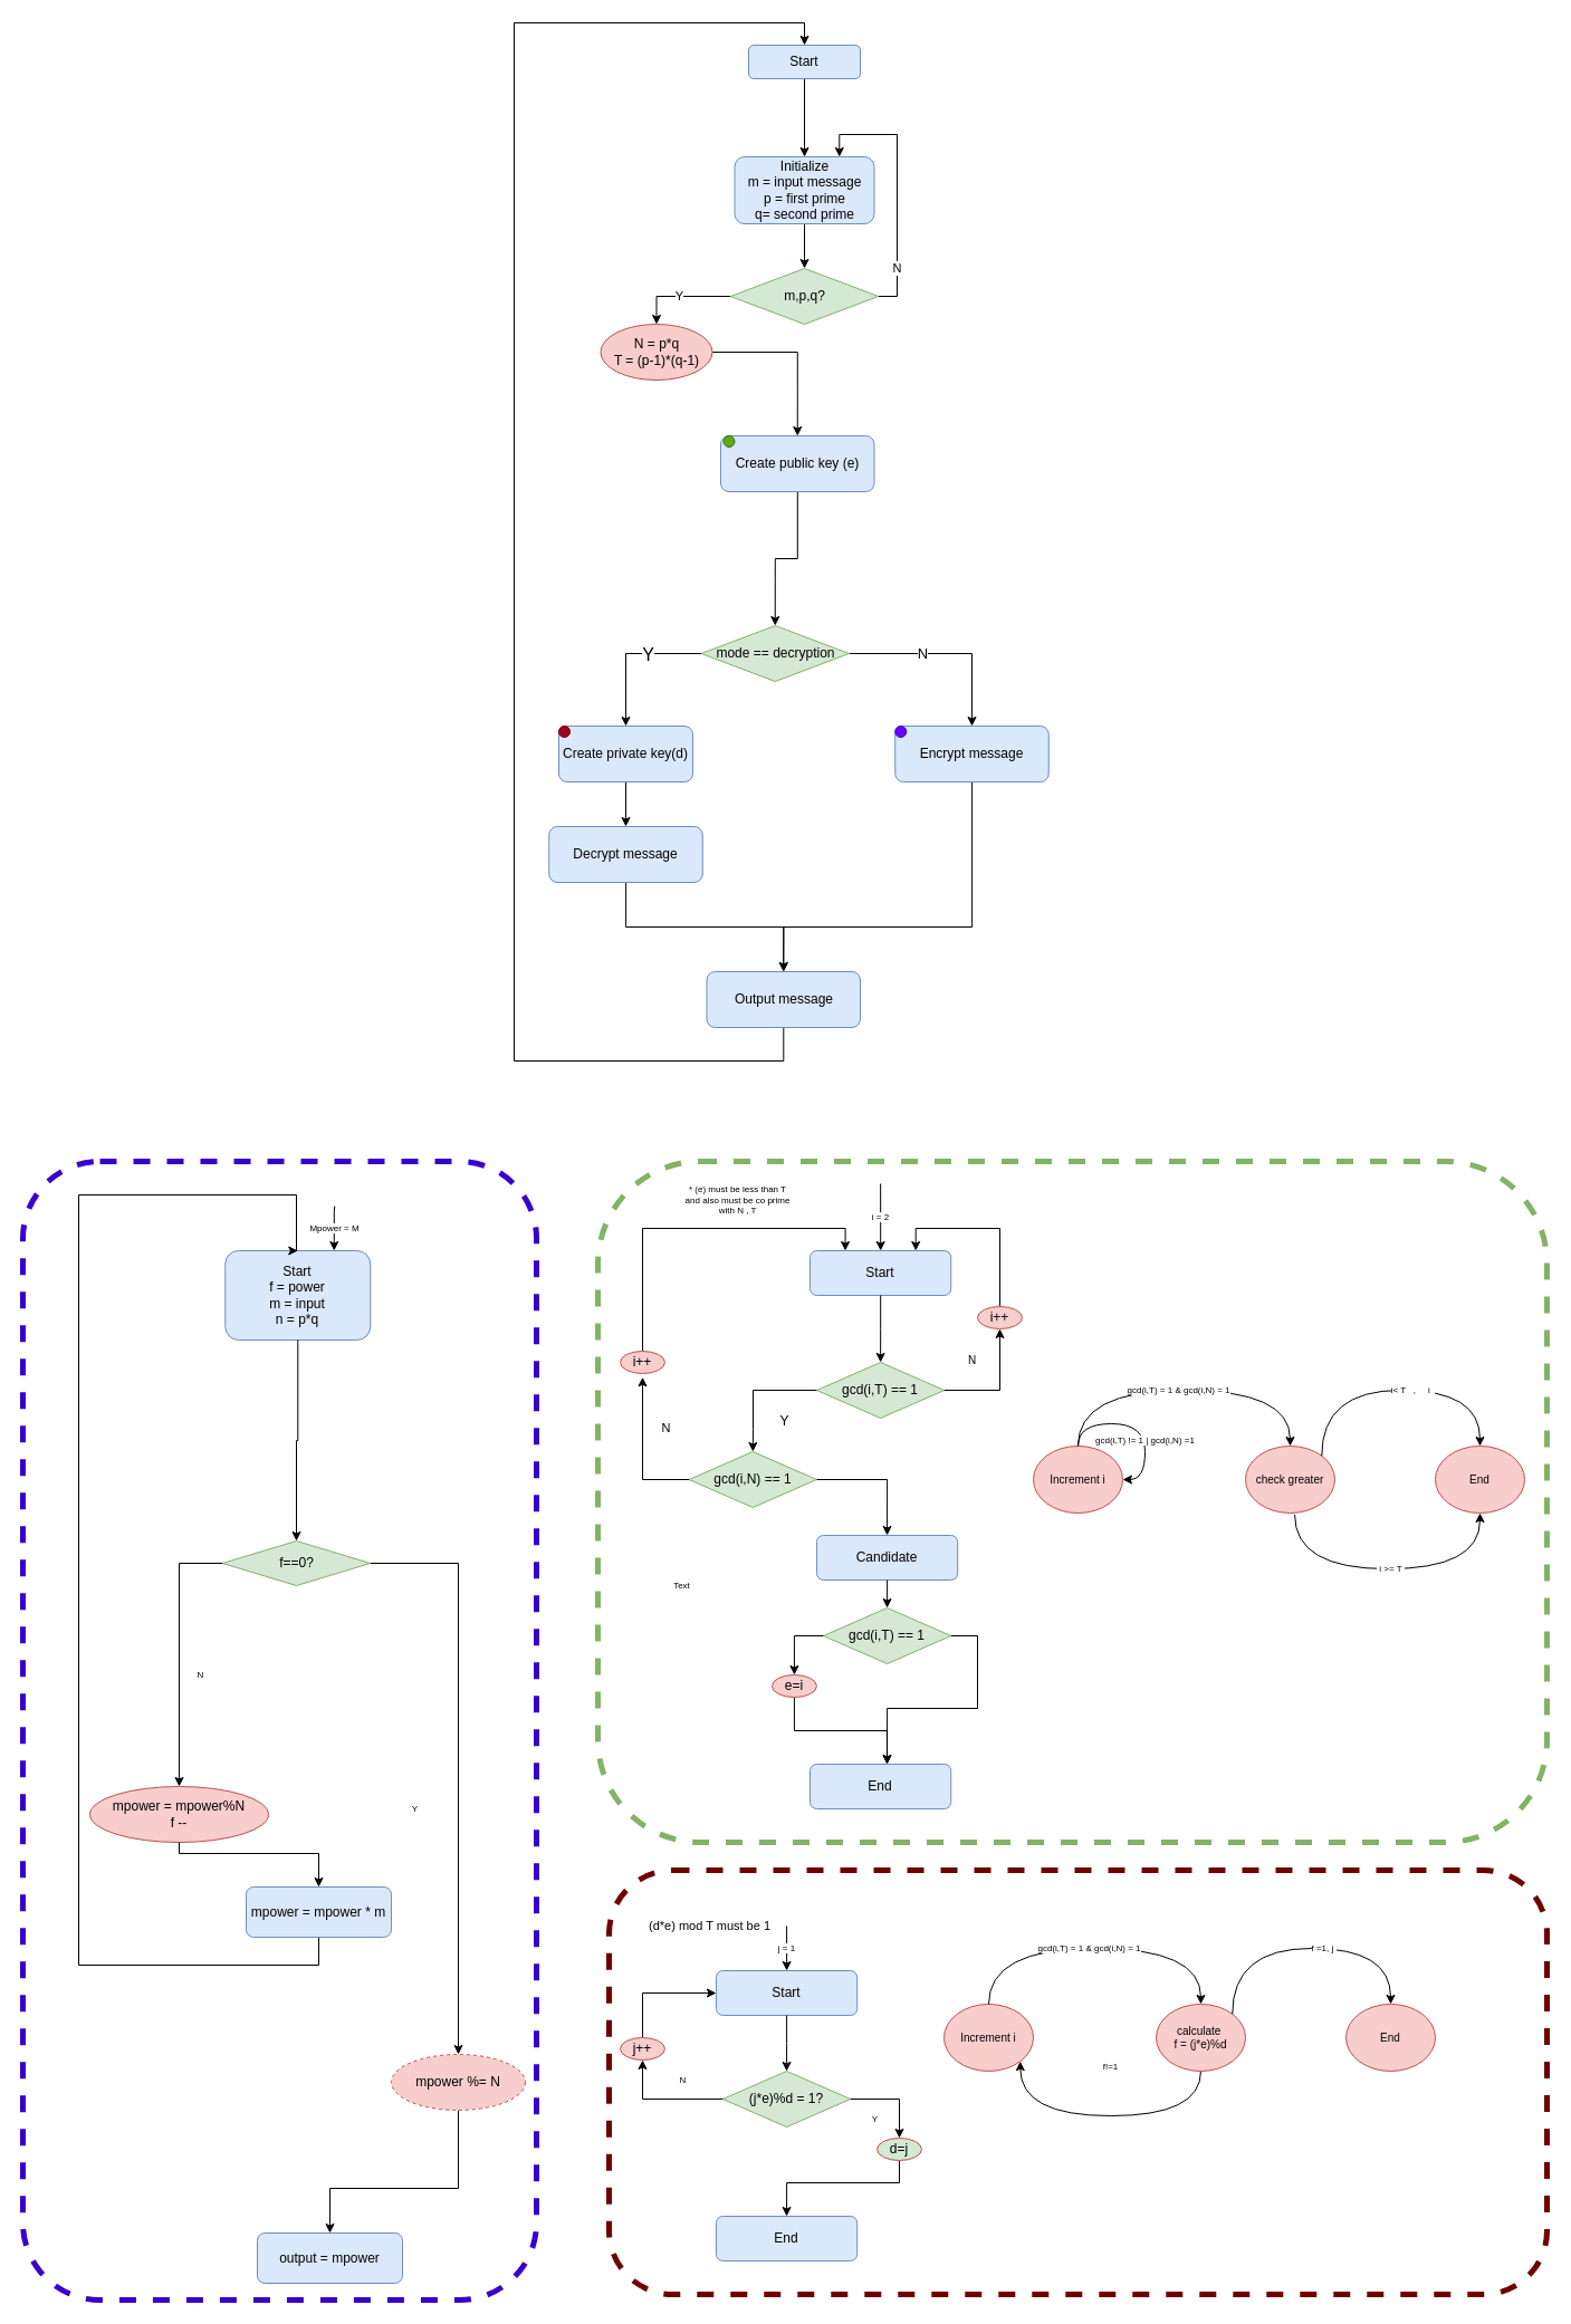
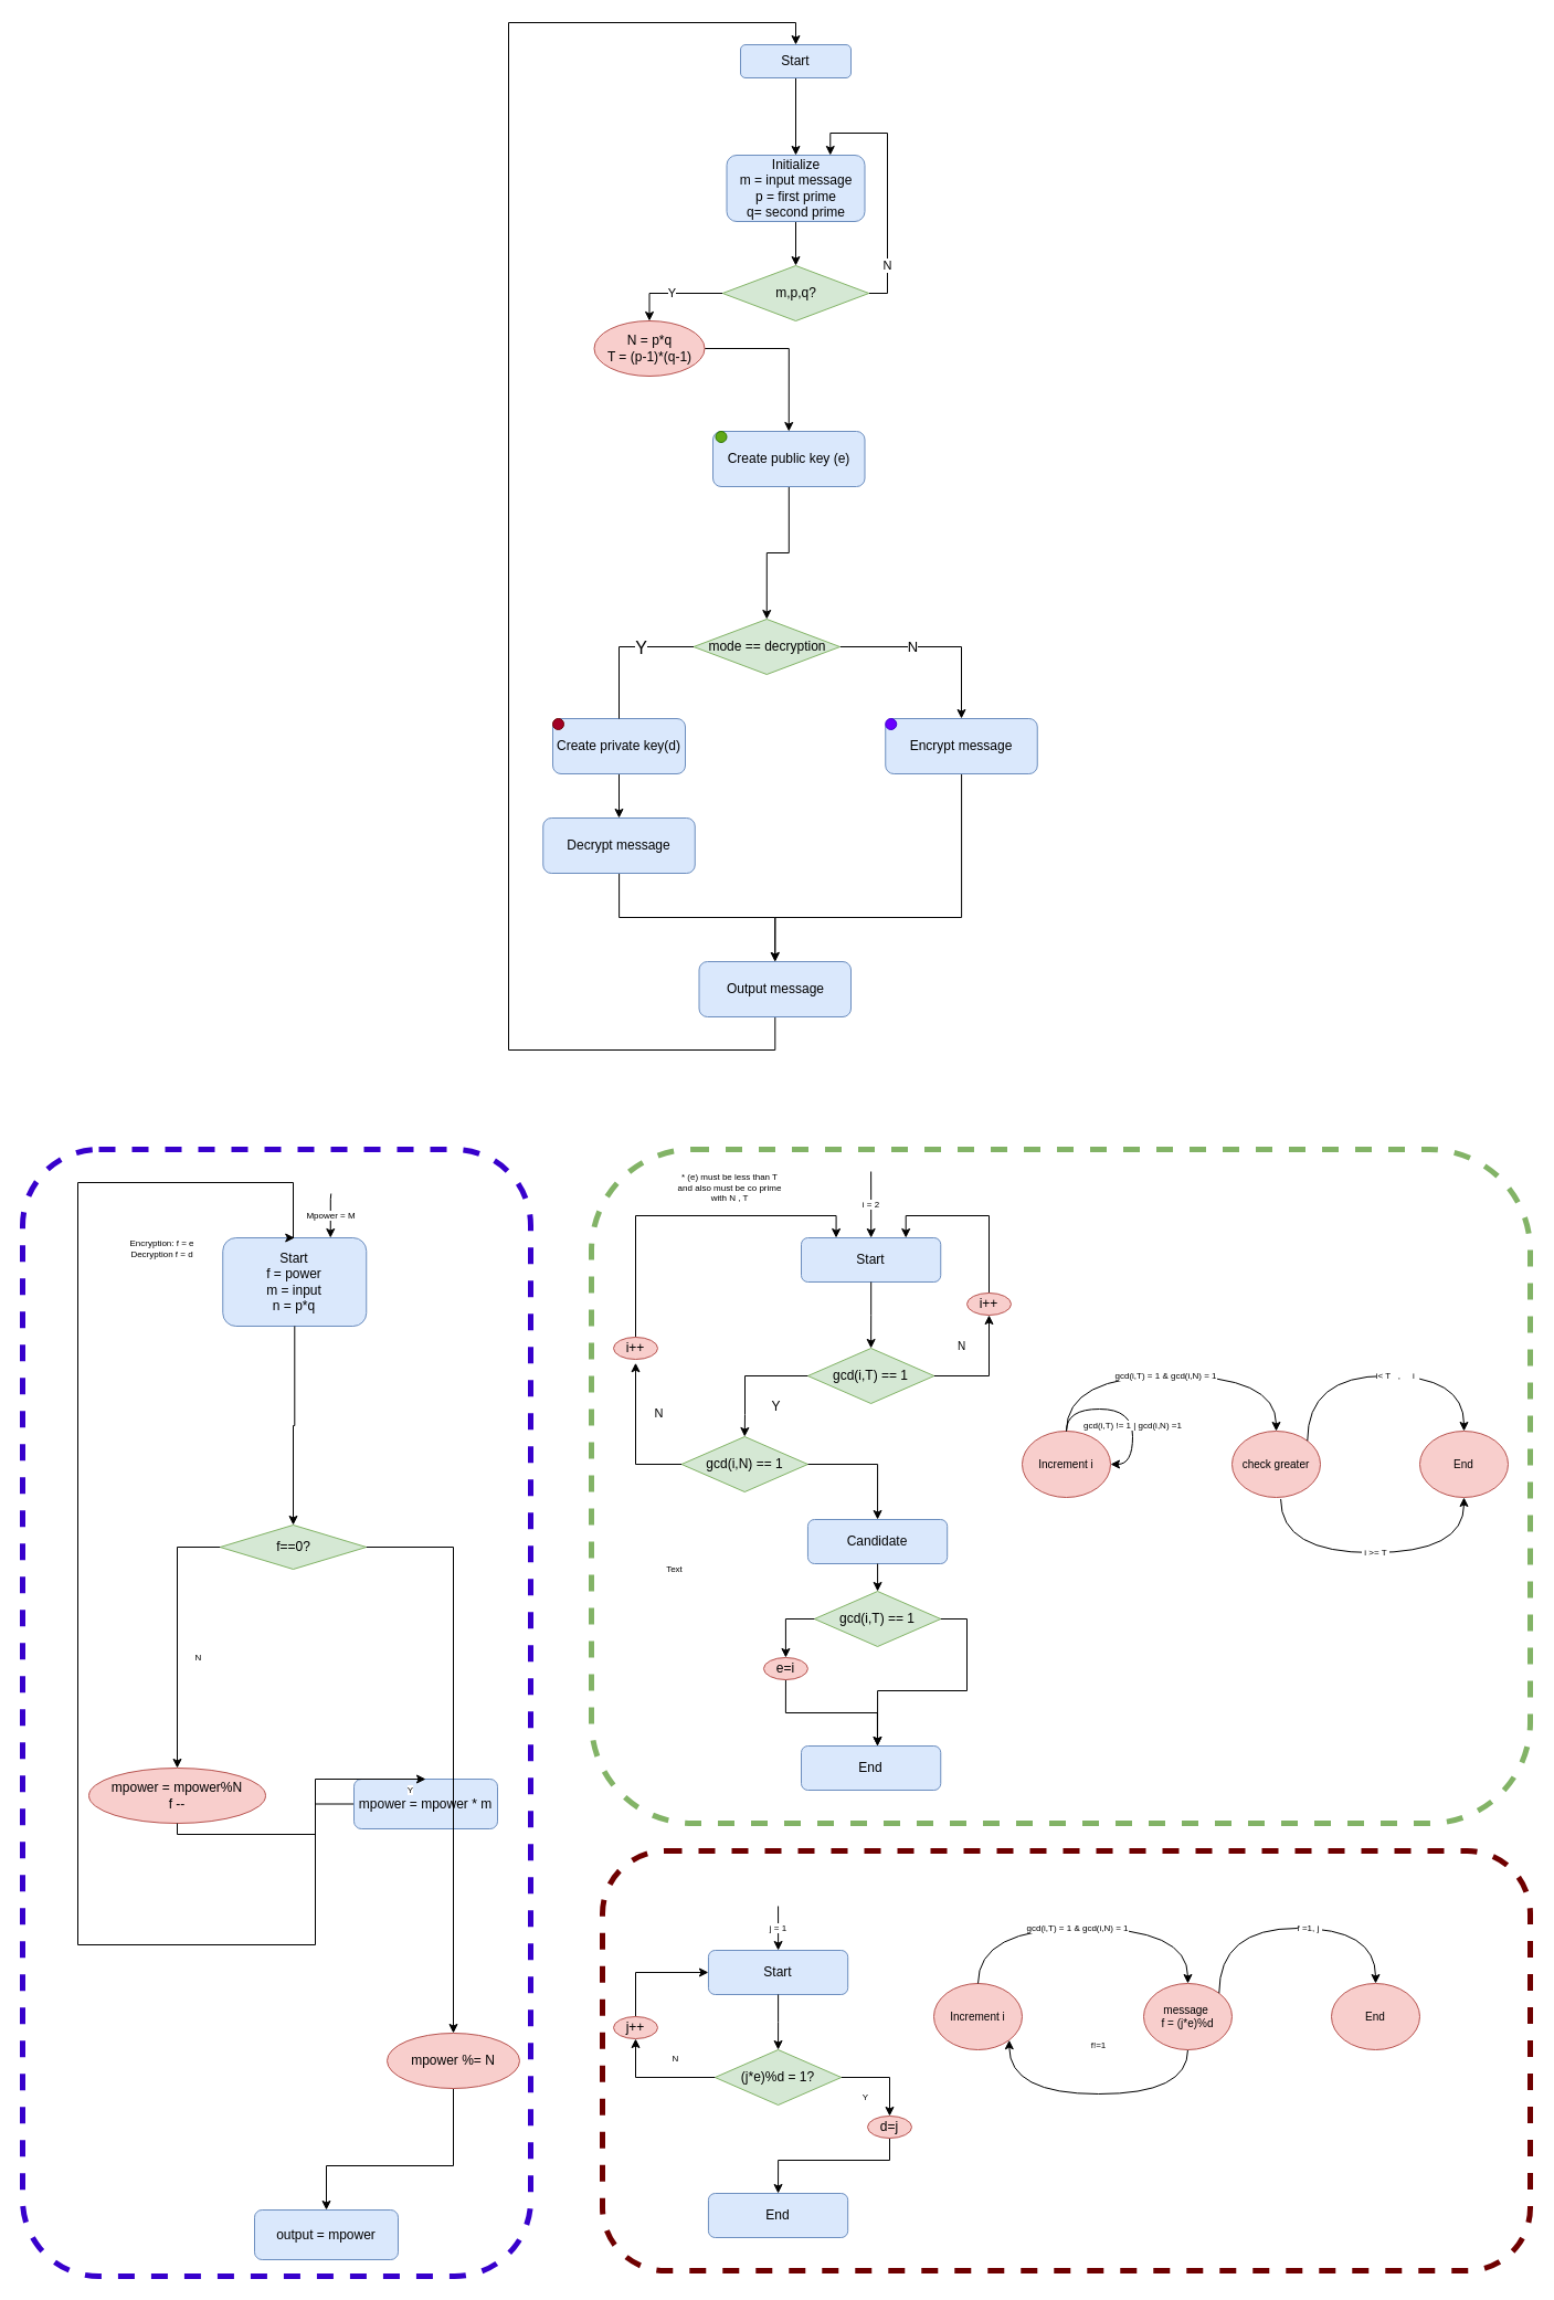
- <mxCell id="4" style="edgeStyle=orthogonalEdgeStyle;rounded=0;orthogonalLoop=1;jettySize=auto;html=1;" parent="1" source="7" target="3" edge="1"><mxGeometry relative="1" as="geometry"><mxPoint x="560" y="650" as="targetPoint" /></mxGeometry></mxCell>
+ <mxCell id="4" style="edgeStyle=orthogonalEdgeStyle;rounded=0;orthogonalLoop=1;jettySize=auto;html=1;endArrow=none;" parent="1" source="7" target="3" edge="1"><mxGeometry relative="1" as="geometry"><mxPoint x="560" y="650" as="targetPoint" /></mxGeometry></mxCell>
+ <mxCell id="87" value="Encryption: f = e&lt;br&gt;Decryption f = d" style="text;html=1;align=center;verticalAlign=middle;resizable=0;points=[];autosize=1;fontSize=8;" parent="1" vertex="1"><mxGeometry x="111.25" y="1120" width="70" height="20" as="geometry" /></mxCell>
- <mxCell id="89" value="mpower = mpower * m" style="rounded=1;whiteSpace=wrap;html=1;fillColor=#dae8fc;strokeColor=#6c8ebf;" parent="1" vertex="1"><mxGeometry x="220" y="1690" width="130" height="45" as="geometry" /></mxCell>
+ <mxCell id="89" value="mpower = mpower * m" style="rounded=1;whiteSpace=wrap;html=1;fillColor=#dae8fc;strokeColor=#6c8ebf;" parent="1" vertex="1"><mxGeometry x="320" y="1610" width="130" height="45" as="geometry" /></mxCell>
- <mxCell id="61" value="&lt;font style=&quot;font-size: 11px&quot;&gt;(d*e) mod T must be 1&lt;/font&gt;" style="text;html=1;align=center;verticalAlign=middle;resizable=0;points=[];autosize=1;fontSize=8;" parent="59" vertex="1"><mxGeometry x="30" y="40" width="120" height="20" as="geometry" /></mxCell>
- <mxCell id="75" value="&lt;font size=&quot;1&quot;&gt;calculate&amp;nbsp;&lt;br&gt;f = (j*e)%d&lt;br&gt;&lt;/font&gt;" style="ellipse;whiteSpace=wrap;html=1;strokeColor=#b85450;strokeWidth=1;fontSize=8;fillColor=#f8cecc;" parent="59" vertex="1"><mxGeometry x="490" y="120" width="80" height="60" as="geometry" /></mxCell>
+ <mxCell id="75" value="&lt;font size=&quot;1&quot;&gt;message&amp;nbsp;&lt;br&gt;f = (j*e)%d&lt;br&gt;&lt;/font&gt;" style="ellipse;whiteSpace=wrap;html=1;strokeColor=#b85450;strokeWidth=1;fontSize=8;fillColor=#f8cecc;" parent="59" vertex="1"><mxGeometry x="490" y="120" width="80" height="60" as="geometry" /></mxCell>
- <mxCell id="93" value="mpower %= N" style="ellipse;whiteSpace=wrap;html=1;fillColor=#f8cecc;strokeColor=#b85450;dashed=1;" parent="1" vertex="1"><mxGeometry x="350" y="1840" width="120" height="50" as="geometry" /></mxCell>
+ <mxCell id="93" value="mpower %= N" style="ellipse;whiteSpace=wrap;html=1;fillColor=#f8cecc;strokeColor=#b85450;" parent="1" vertex="1"><mxGeometry x="350" y="1840" width="120" height="50" as="geometry" /></mxCell>
- <mxCell id="71" value="d=j" style="ellipse;whiteSpace=wrap;html=1;fillColor=#d5e8d4;strokeColor=#b85450;" parent="59" vertex="1"><mxGeometry x="240" y="240" width="40" height="20" as="geometry" /></mxCell>
+ <mxCell id="71" value="d=j" style="ellipse;whiteSpace=wrap;html=1;fillColor=#f8cecc;strokeColor=#b85450;" parent="59" vertex="1"><mxGeometry x="240" y="240" width="40" height="20" as="geometry" /></mxCell>
